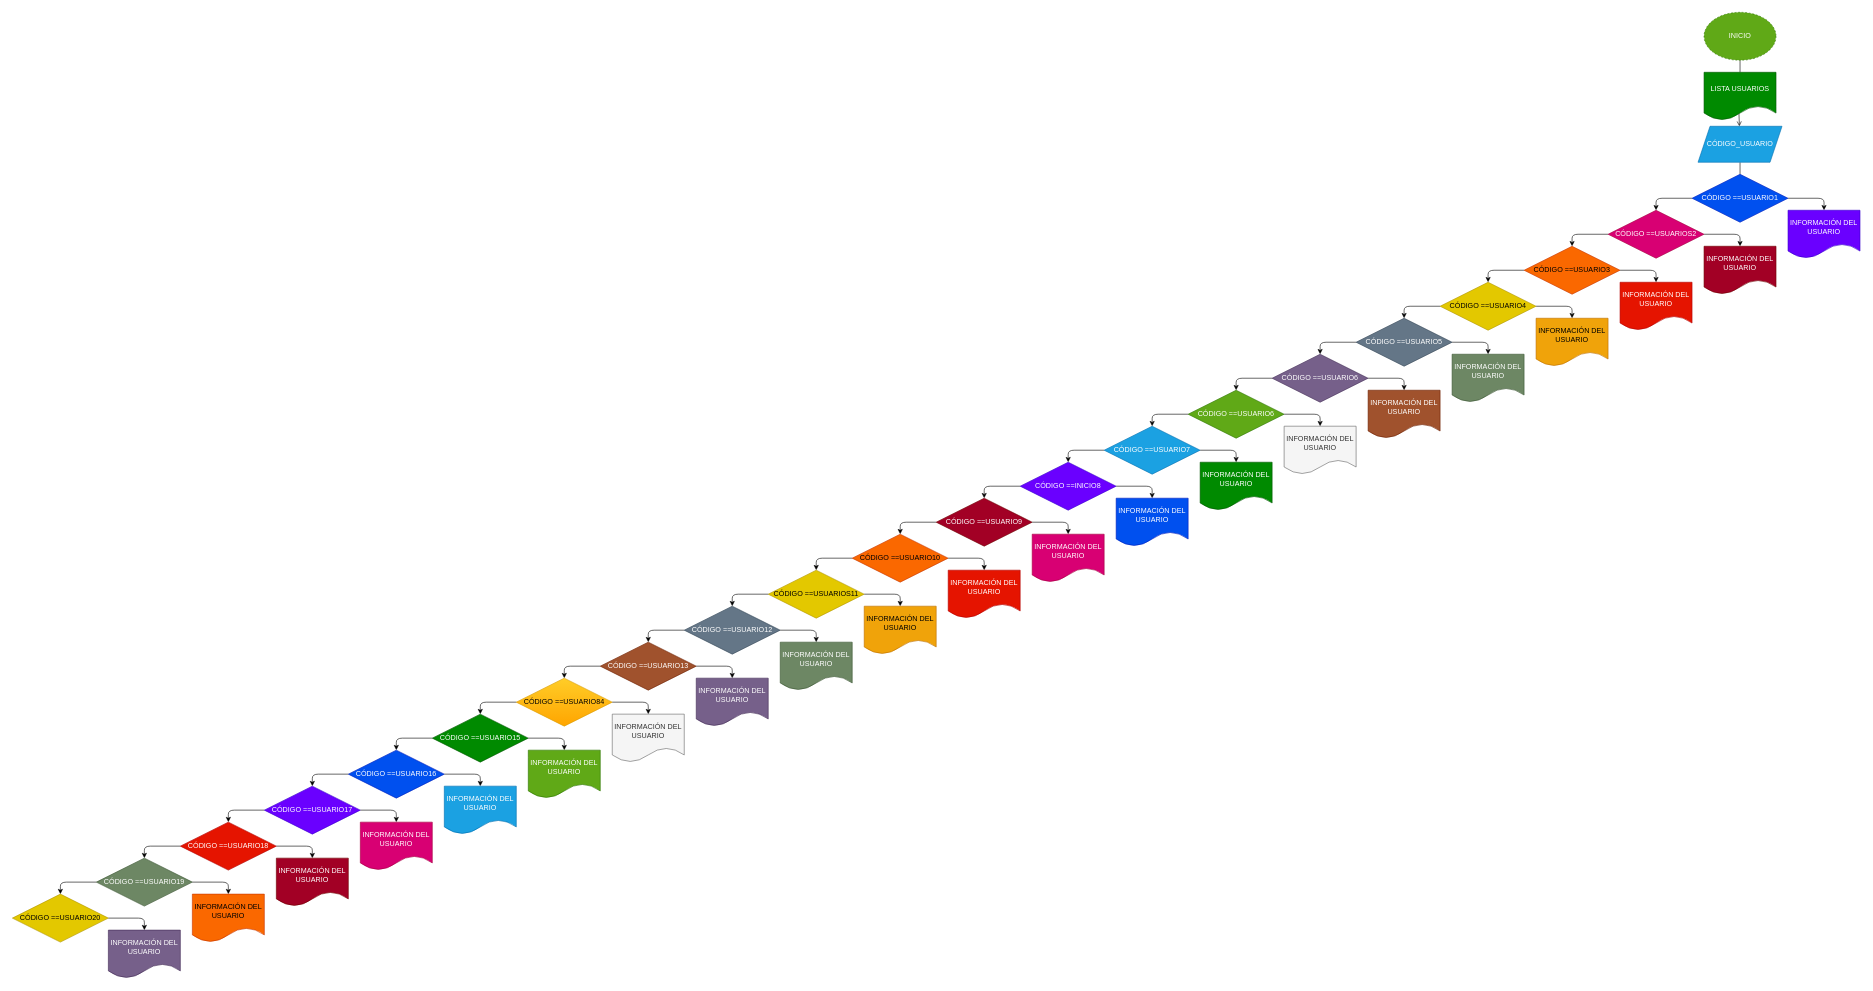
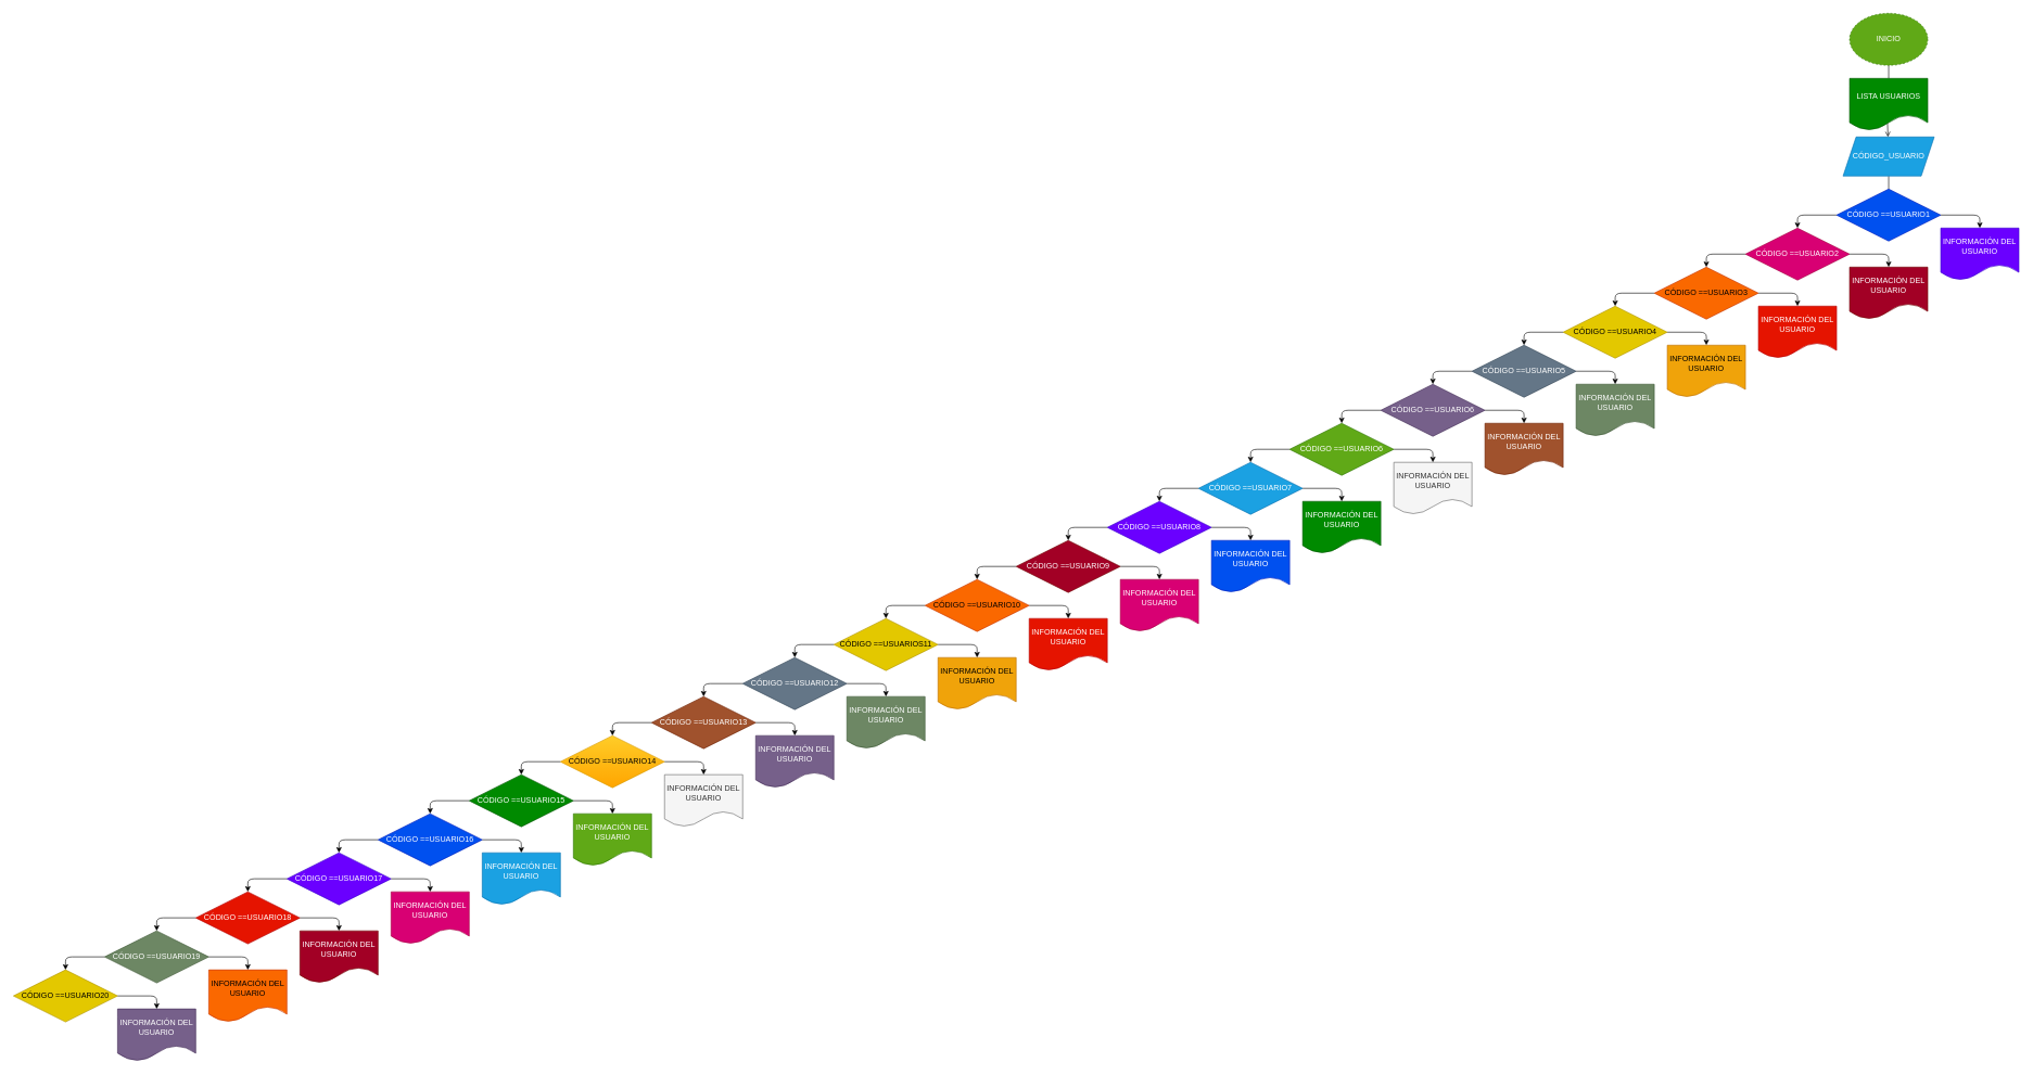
- <mxCell id="12" value="CÓDIGO ==USUARIOS2" style="rhombus;whiteSpace=wrap;html=1;fillColor=#d80073;fontColor=#ffffff;strokeColor=#A50040;" parent="1" vertex="1"><mxGeometry x="2680" y="350" width="160" height="80" as="geometry" /></mxCell>
+ <mxCell id="12" value="CÓDIGO ==USUARIO2" style="rhombus;whiteSpace=wrap;html=1;fillColor=#d80073;fontColor=#ffffff;strokeColor=#A50040;" parent="1" vertex="1"><mxGeometry x="2680" y="350" width="160" height="80" as="geometry" /></mxCell>
- <mxCell id="38" value="CÓDIGO ==INICIO8" style="rhombus;whiteSpace=wrap;html=1;fillColor=#6a00ff;fontColor=#ffffff;strokeColor=#3700CC;" parent="1" vertex="1"><mxGeometry x="1700" y="770" width="160" height="80" as="geometry" /></mxCell>
+ <mxCell id="38" value="CÓDIGO ==USUARIO8" style="rhombus;whiteSpace=wrap;html=1;fillColor=#6a00ff;fontColor=#ffffff;strokeColor=#3700CC;" parent="1" vertex="1"><mxGeometry x="1700" y="770" width="160" height="80" as="geometry" /></mxCell>
- <mxCell id="62" value="CÓDIGO ==USUARIO84" style="rhombus;whiteSpace=wrap;html=1;fillColor=#ffcd28;gradientColor=#ffa500;strokeColor=#d79b00;" parent="1" vertex="1"><mxGeometry x="860" y="1130" width="160" height="80" as="geometry" /></mxCell>
+ <mxCell id="62" value="CÓDIGO ==USUARIO14" style="rhombus;whiteSpace=wrap;html=1;fillColor=#ffcd28;gradientColor=#ffa500;strokeColor=#d79b00;" parent="1" vertex="1"><mxGeometry x="860" y="1130" width="160" height="80" as="geometry" /></mxCell>
